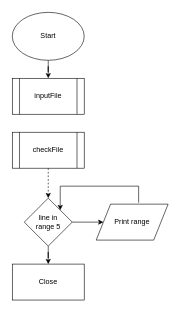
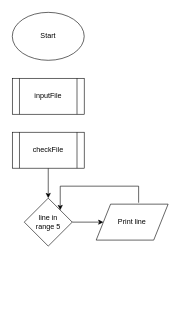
- <mxCell id="2" style="edgeStyle=orthogonalEdgeStyle;rounded=0;orthogonalLoop=1;jettySize=auto;html=1;entryX=0.5;entryY=0;entryDx=0;entryDy=0;" edge="1" parent="1" source="3" target="4"><mxGeometry relative="1" as="geometry" /></mxCell>
- <mxCell id="5" style="edgeStyle=orthogonalEdgeStyle;rounded=0;orthogonalLoop=1;jettySize=auto;html=1;entryX=0.5;entryY=0;entryDx=0;entryDy=0;dashed=1;" edge="1" parent="1" source="6" target="9"><mxGeometry relative="1" as="geometry" /></mxCell>
+ <mxCell id="5" style="edgeStyle=orthogonalEdgeStyle;rounded=0;orthogonalLoop=1;jettySize=auto;html=1;entryX=0.5;entryY=0;entryDx=0;entryDy=0;" edge="1" parent="1" source="6" target="9"><mxGeometry relative="1" as="geometry" /></mxCell>
- <mxCell id="11" value="Print range" style="shape=parallelogram;perimeter=parallelogramPerimeter;whiteSpace=wrap;html=1;" vertex="1" parent="1"><mxGeometry x="160" y="340" width="120" height="60" as="geometry" /></mxCell>
+ <mxCell id="11" value="Print line" style="shape=parallelogram;perimeter=parallelogramPerimeter;whiteSpace=wrap;html=1;" vertex="1" parent="1"><mxGeometry x="160" y="340" width="120" height="60" as="geometry" /></mxCell>
- <mxCell id="8" style="edgeStyle=orthogonalEdgeStyle;rounded=0;orthogonalLoop=1;jettySize=auto;html=1;entryX=0.5;entryY=0;entryDx=0;entryDy=0;" edge="1" parent="1" source="9" target="12"><mxGeometry relative="1" as="geometry" /></mxCell>
- <mxCell id="12" value="Close" style="rounded=0;whiteSpace=wrap;html=1;" vertex="1" parent="1"><mxGeometry x="20" y="440" width="120" height="60" as="geometry" /></mxCell>
